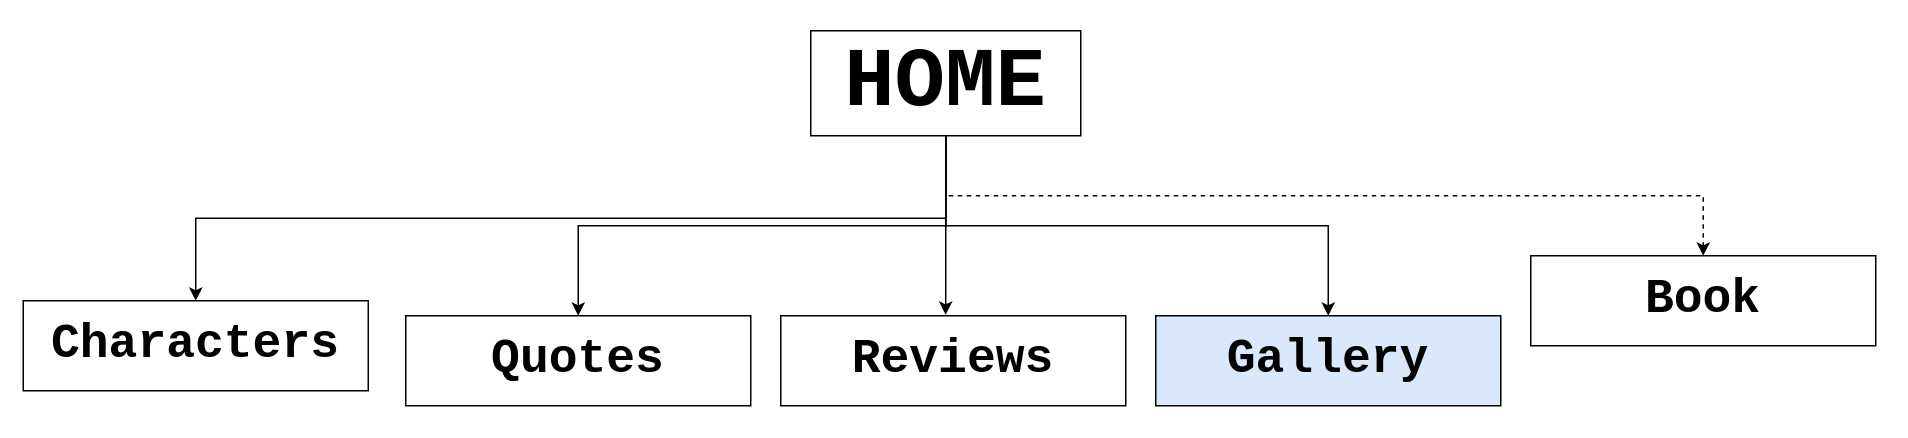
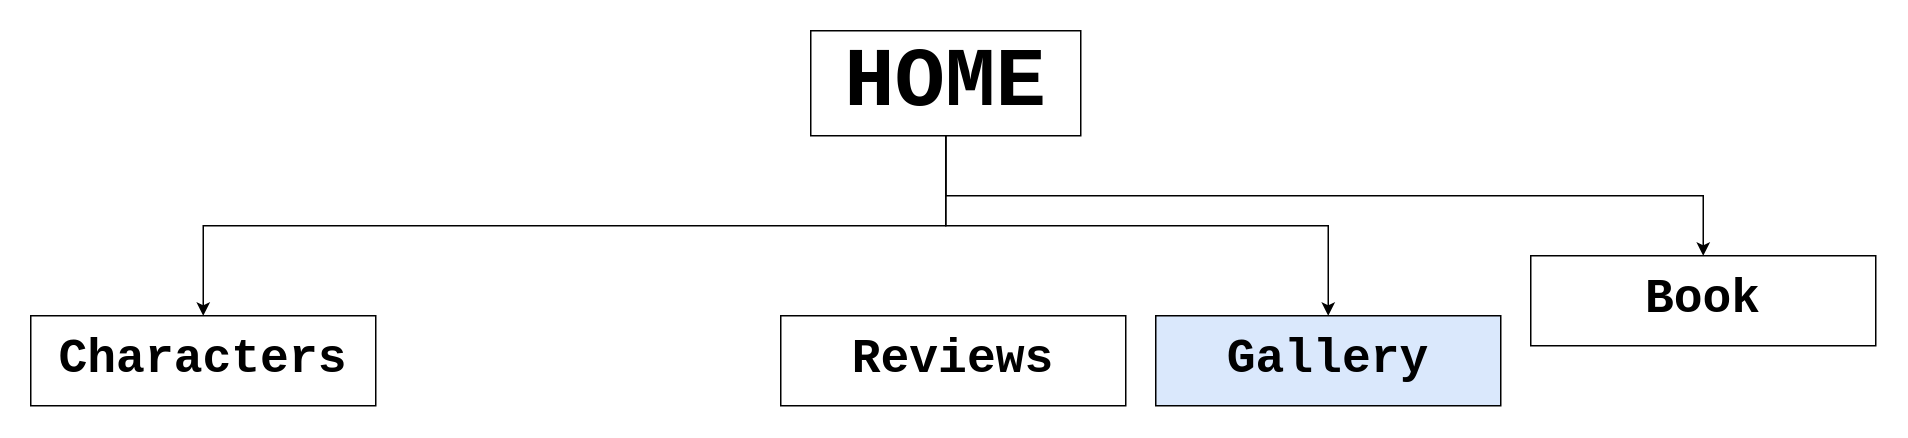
- <mxCell id="3" style="edgeStyle=elbowEdgeStyle;rounded=0;orthogonalLoop=1;jettySize=auto;elbow=vertical;html=1;fontFamily=Courier New;fontSize=32;dashed=1;" edge="1" parent="1" source="7" target="8"><mxGeometry relative="1" as="geometry" /></mxCell>
+ <mxCell id="3" style="edgeStyle=elbowEdgeStyle;rounded=0;orthogonalLoop=1;jettySize=auto;elbow=vertical;html=1;fontFamily=Courier New;fontSize=32;" edge="1" parent="1" source="7" target="8"><mxGeometry relative="1" as="geometry" /></mxCell>
- <mxCell id="4" style="edgeStyle=elbowEdgeStyle;rounded=0;orthogonalLoop=1;jettySize=auto;elbow=vertical;html=1;entryX=0.5;entryY=0;entryDx=0;entryDy=0;fontFamily=Courier New;fontSize=32;" edge="1" parent="1" source="7" target="10"><mxGeometry relative="1" as="geometry" /></mxCell>
- <mxCell id="5" style="edgeStyle=elbowEdgeStyle;rounded=0;orthogonalLoop=1;jettySize=auto;elbow=vertical;html=1;entryX=0.478;entryY=-0.01;entryDx=0;entryDy=0;fontFamily=Courier New;fontSize=32;entryPerimeter=0;" edge="1" parent="1" source="7" target="11"><mxGeometry relative="1" as="geometry"><Array as="points"><mxPoint x="630" y="190" /><mxPoint x="630" y="180" /></Array></mxGeometry></mxCell>
- <mxCell id="9" value="&lt;font size=&quot;1&quot; style=&quot;&quot; face=&quot;Courier New&quot;&gt;&lt;b style=&quot;font-size: 32px;&quot;&gt;Characters&lt;/b&gt;&lt;/font&gt;" style="rounded=0;whiteSpace=wrap;html=1;" vertex="1" parent="1"><mxGeometry x="15" y="200" width="230" height="60" as="geometry" /></mxCell>
+ <mxCell id="9" value="&lt;font size=&quot;1&quot; style=&quot;&quot; face=&quot;Courier New&quot;&gt;&lt;b style=&quot;font-size: 32px;&quot;&gt;Characters&lt;/b&gt;&lt;/font&gt;" style="rounded=0;whiteSpace=wrap;html=1;" vertex="1" parent="1"><mxGeometry x="20" y="210" width="230" height="60" as="geometry" /></mxCell>
- <mxCell id="10" value="&lt;font face=&quot;Courier New&quot;&gt;&lt;span style=&quot;font-size: 32px;&quot;&gt;&lt;b&gt;Quotes&lt;/b&gt;&lt;/span&gt;&lt;/font&gt;" style="rounded=0;whiteSpace=wrap;html=1;" vertex="1" parent="1"><mxGeometry x="270" y="210" width="230" height="60" as="geometry" /></mxCell>
